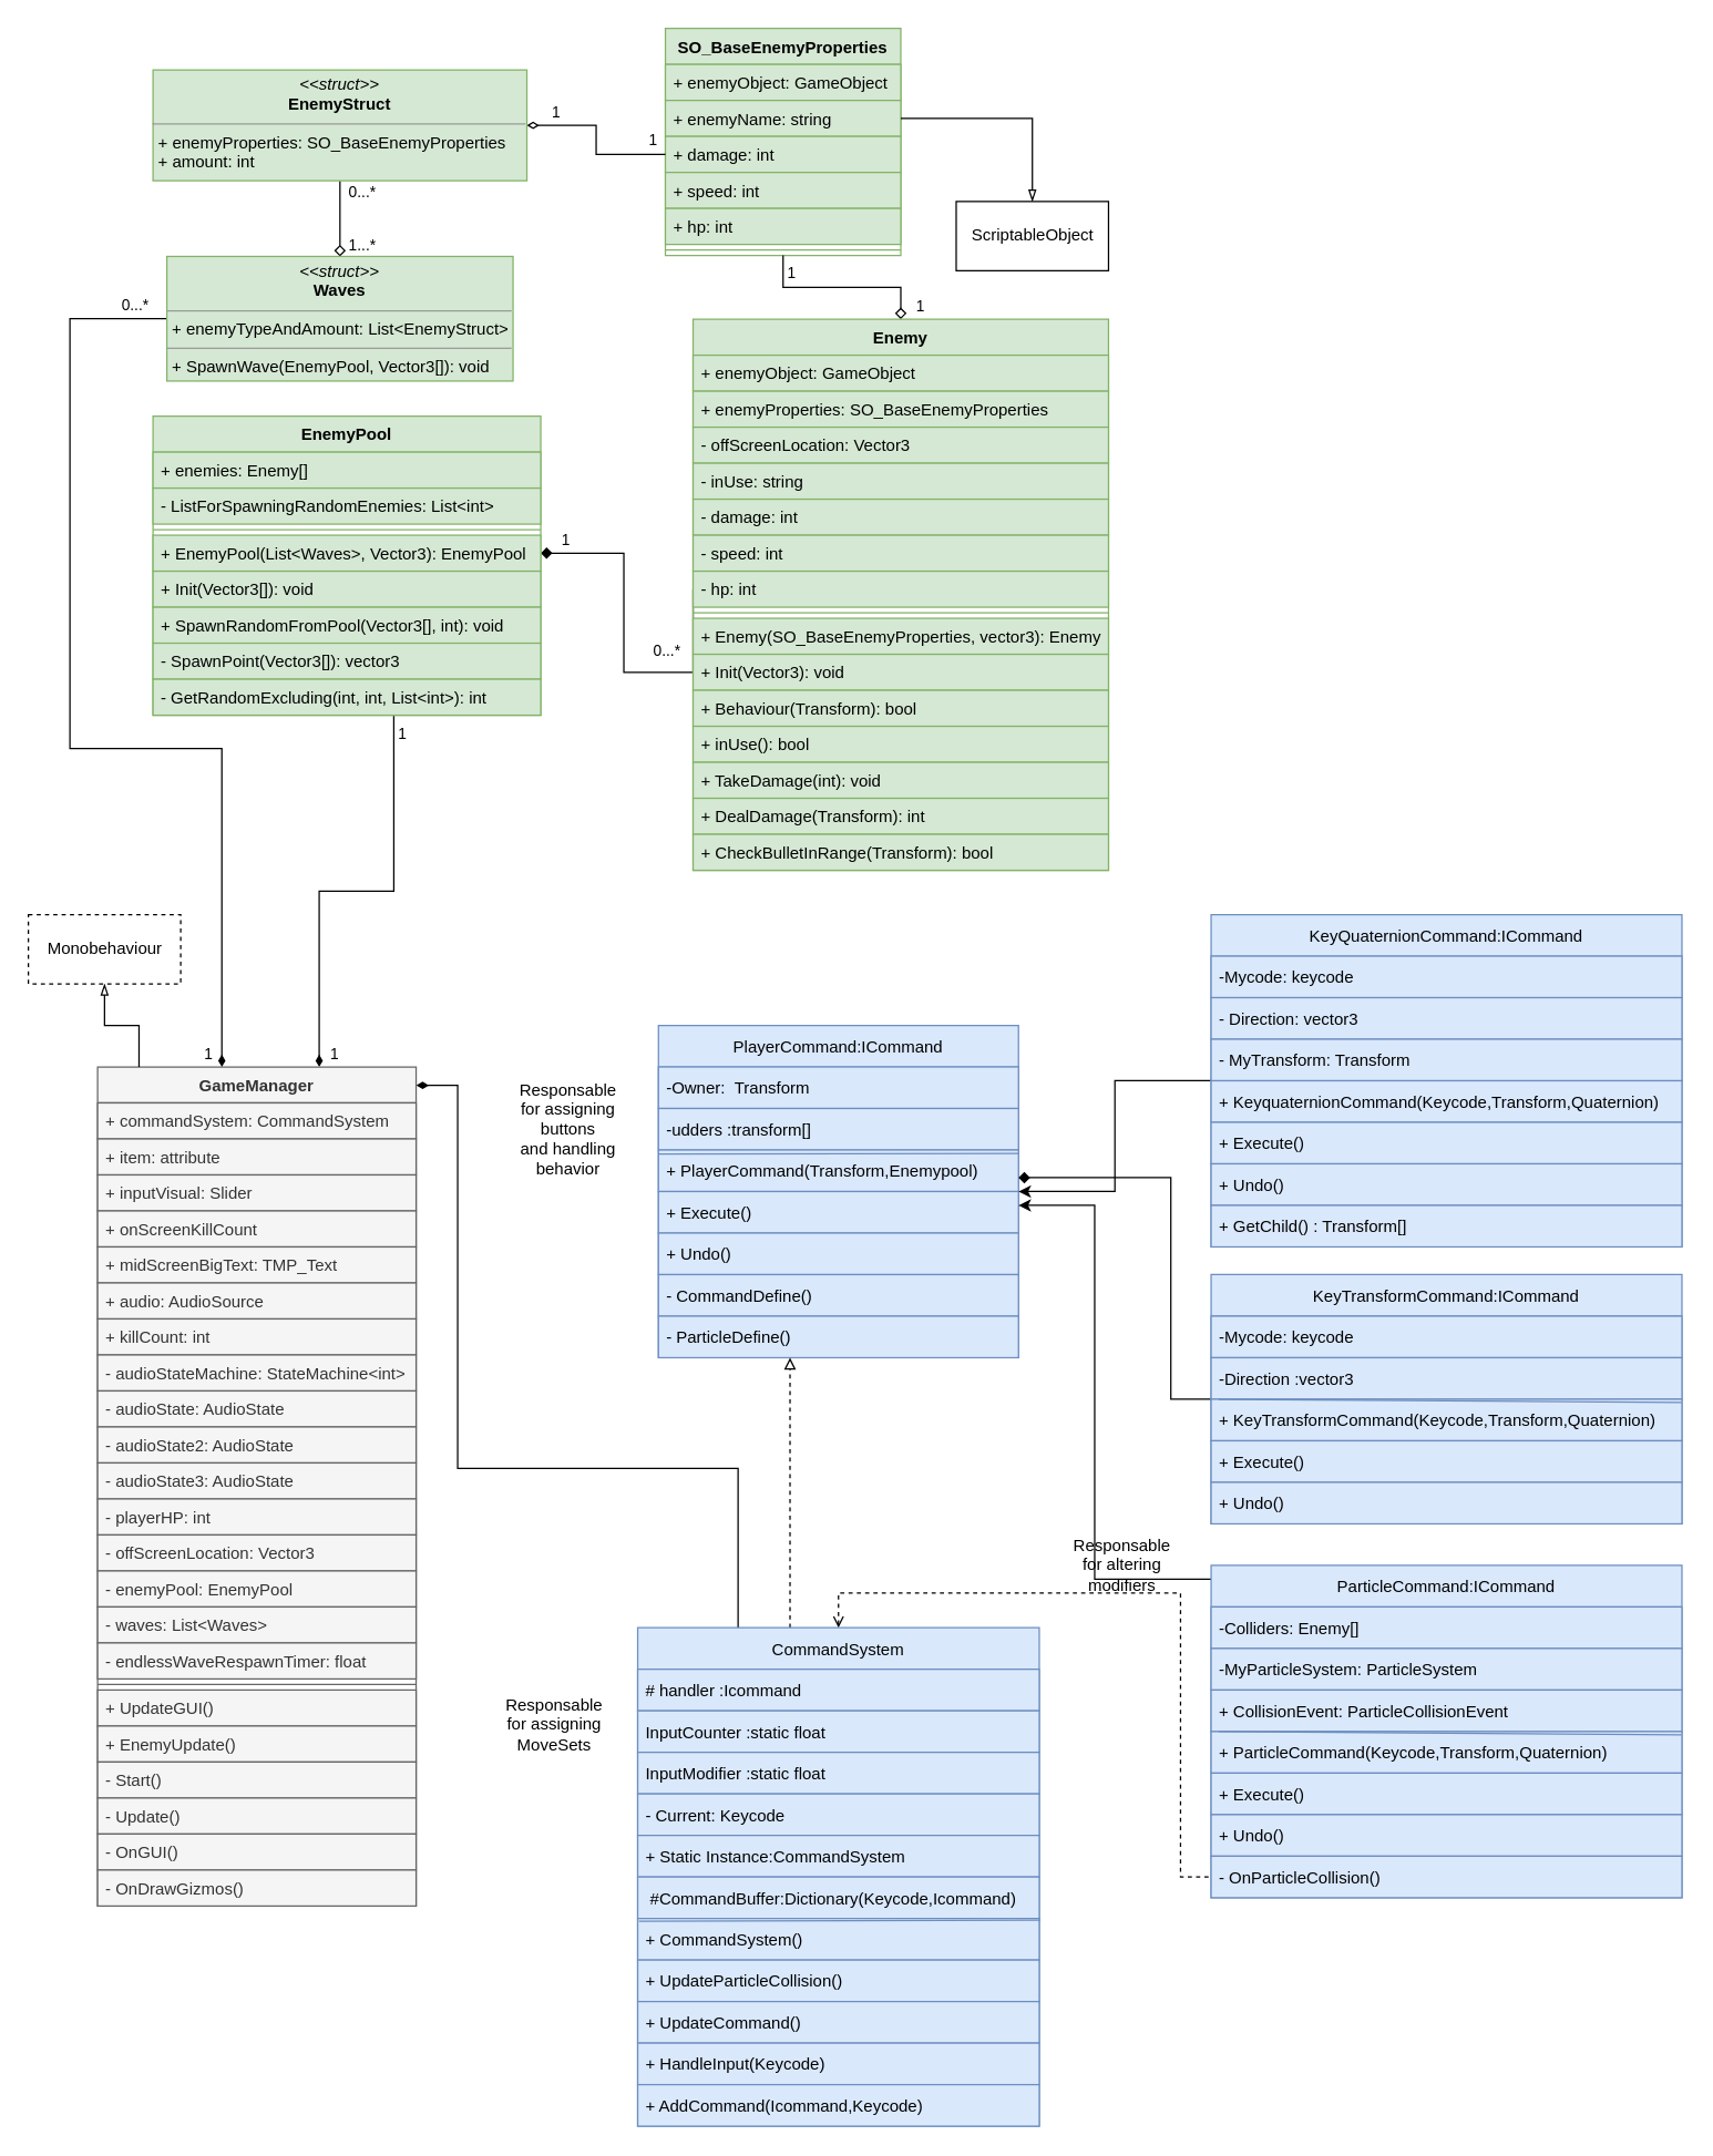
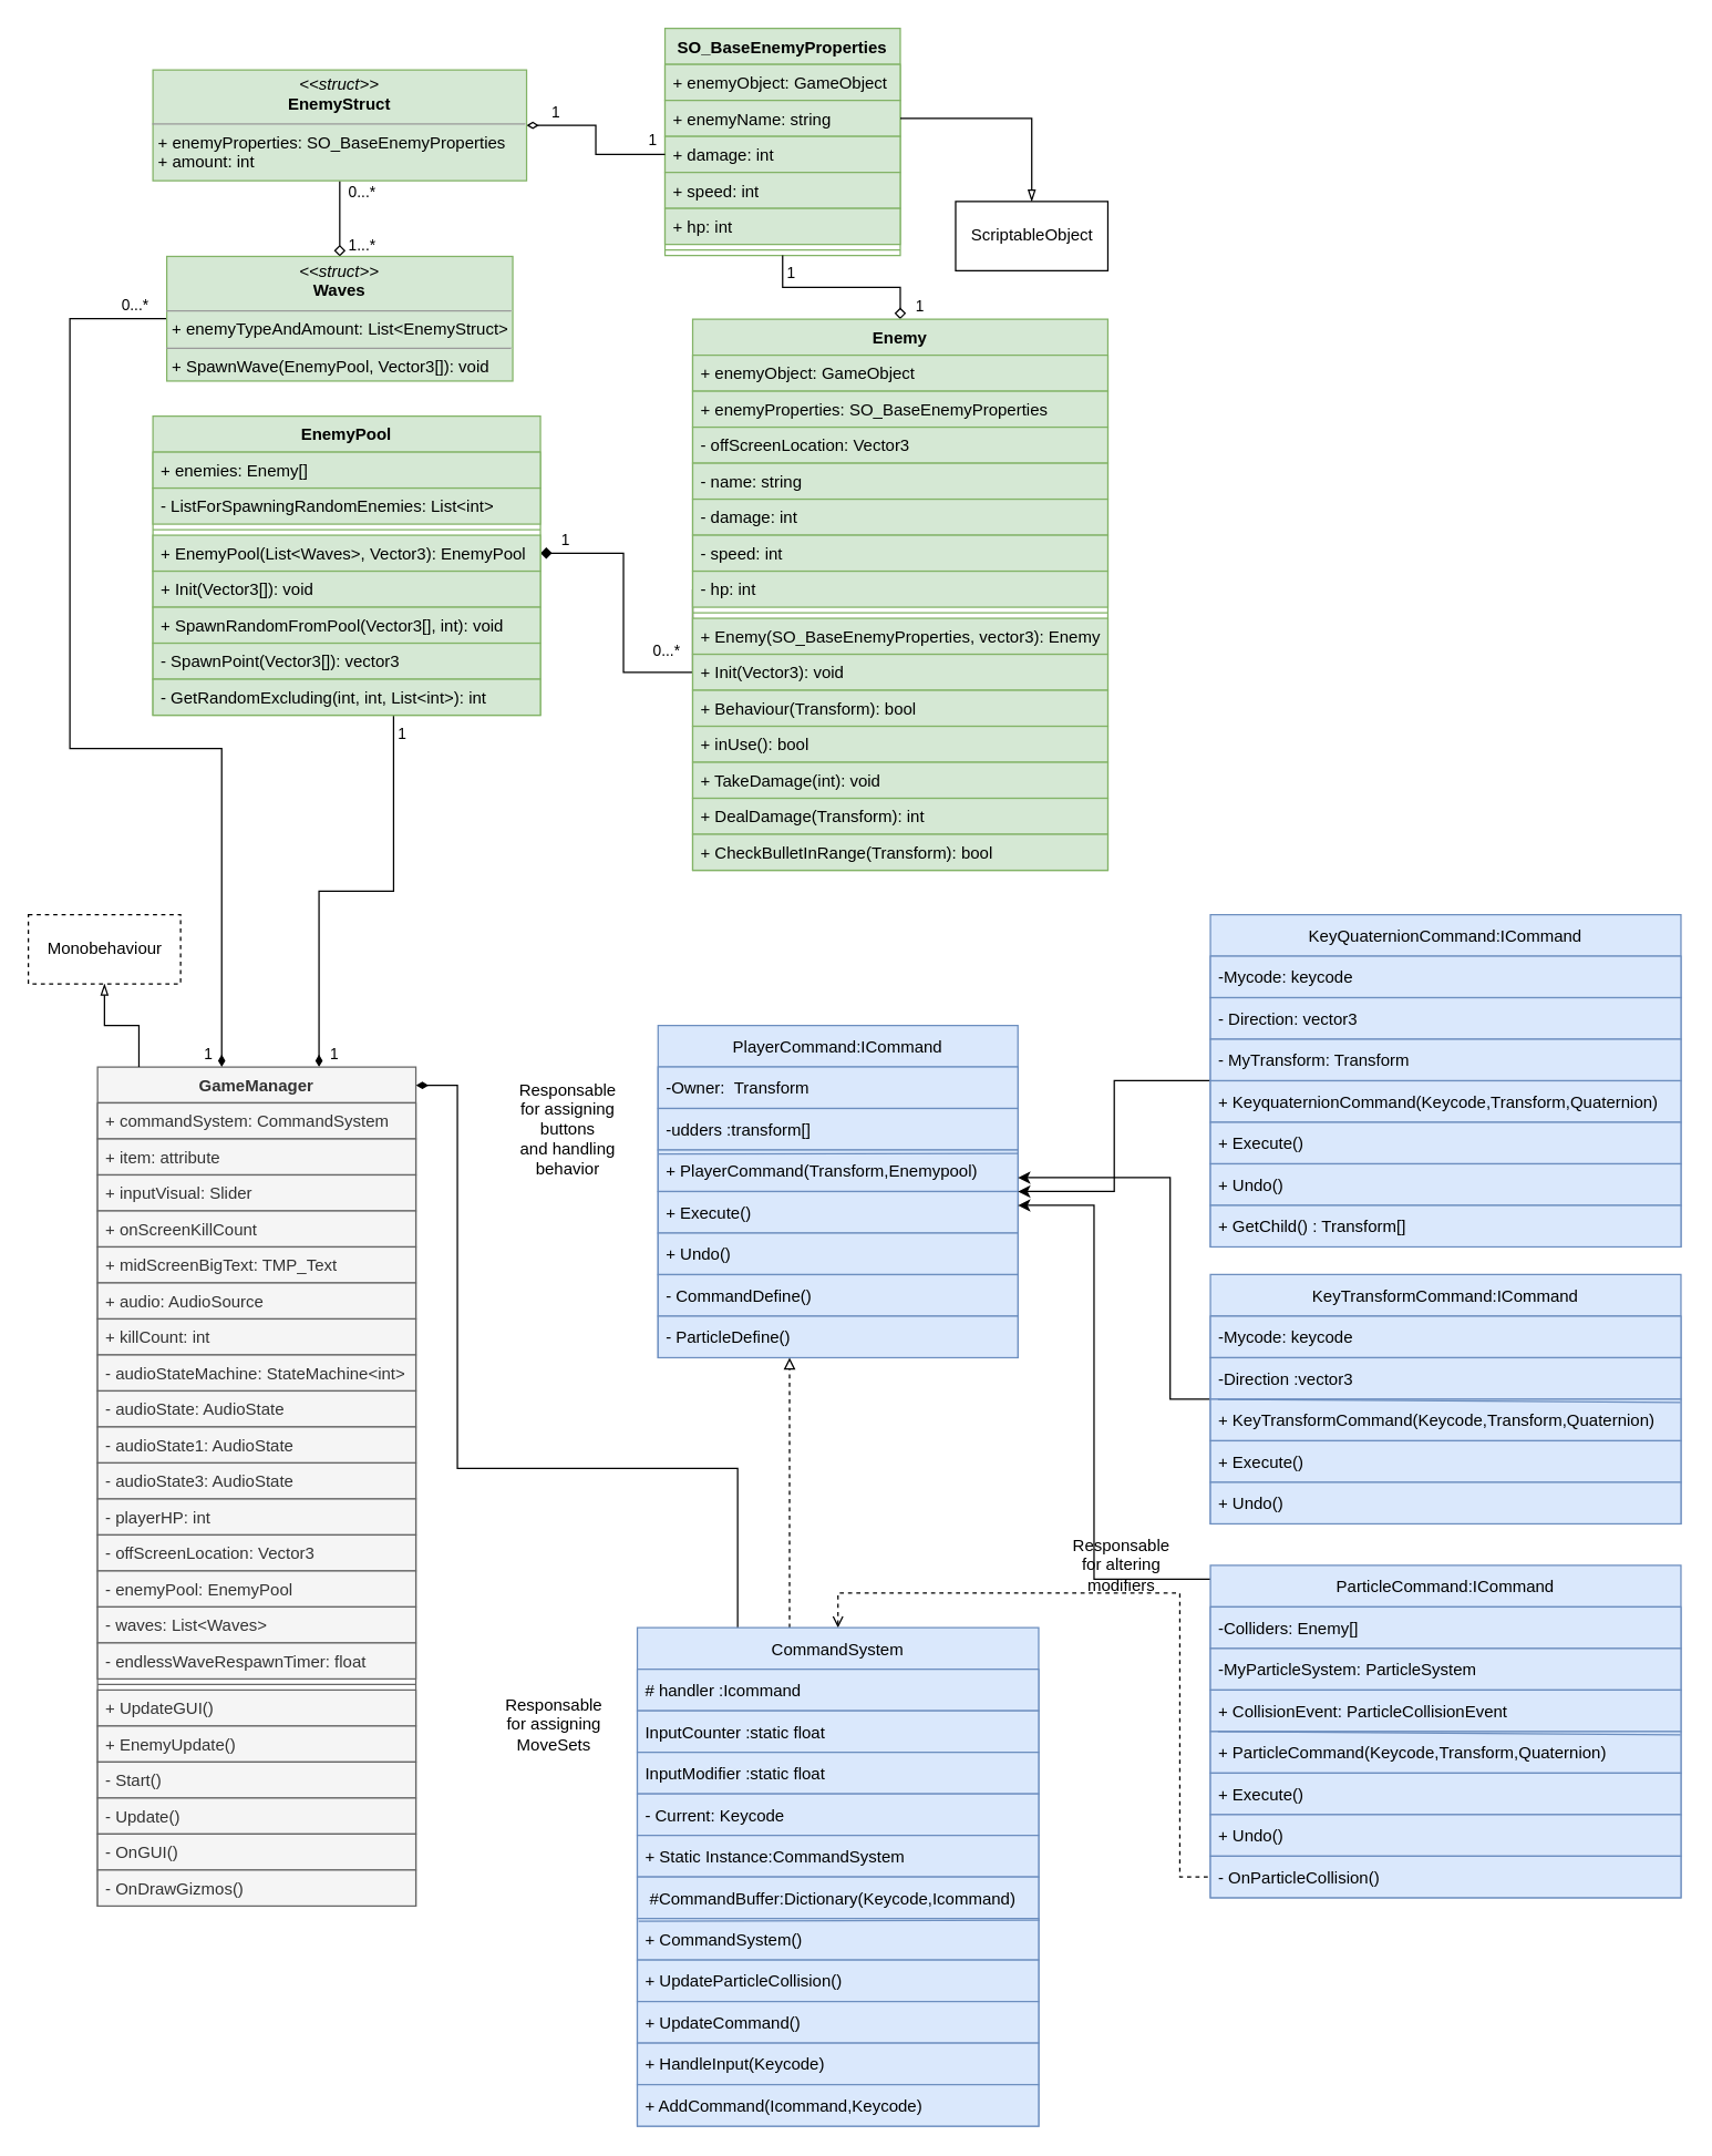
- <mxCell id="70" value="- inUse: string" style="text;strokeColor=#82b366;fillColor=#d5e8d4;align=left;verticalAlign=top;spacingLeft=4;spacingRight=4;overflow=hidden;rotatable=0;points=[[0,0.5],[1,0.5]];portConstraint=eastwest;" parent="66" vertex="1"><mxGeometry y="104" width="300" height="26" as="geometry" /></mxCell>
+ <mxCell id="70" value="- name: string" style="text;strokeColor=#82b366;fillColor=#d5e8d4;align=left;verticalAlign=top;spacingLeft=4;spacingRight=4;overflow=hidden;rotatable=0;points=[[0,0.5],[1,0.5]];portConstraint=eastwest;" parent="66" vertex="1"><mxGeometry y="104" width="300" height="26" as="geometry" /></mxCell>
- <mxCell id="119" style="edgeStyle=orthogonalEdgeStyle;rounded=0;orthogonalLoop=1;jettySize=auto;html=1;fillColor=#dae8fc;strokeColor=#000000;endArrow=diamond;" parent="1" source="120" target="82" edge="1"><mxGeometry relative="1" as="geometry"><Array as="points"><mxPoint x="845" y="1010" /><mxPoint x="845" y="850" /></Array></mxGeometry></mxCell>
+ <mxCell id="119" style="edgeStyle=orthogonalEdgeStyle;rounded=0;orthogonalLoop=1;jettySize=auto;html=1;fillColor=#dae8fc;strokeColor=#000000;" parent="1" source="120" target="82" edge="1"><mxGeometry relative="1" as="geometry"><Array as="points"><mxPoint x="845" y="1010" /><mxPoint x="845" y="850" /></Array></mxGeometry></mxCell>
- <mxCell id="15" value="- audioState2: AudioState" style="text;strokeColor=#666666;fillColor=#f5f5f5;align=left;verticalAlign=top;spacingLeft=4;spacingRight=4;overflow=hidden;rotatable=0;points=[[0,0.5],[1,0.5]];portConstraint=eastwest;fontColor=#333333;" vertex="1" parent="5"><mxGeometry y="260" width="230" height="26" as="geometry" /></mxCell>
+ <mxCell id="15" value="- audioState1: AudioState" style="text;strokeColor=#666666;fillColor=#f5f5f5;align=left;verticalAlign=top;spacingLeft=4;spacingRight=4;overflow=hidden;rotatable=0;points=[[0,0.5],[1,0.5]];portConstraint=eastwest;fontColor=#333333;" vertex="1" parent="5"><mxGeometry y="260" width="230" height="26" as="geometry" /></mxCell>
